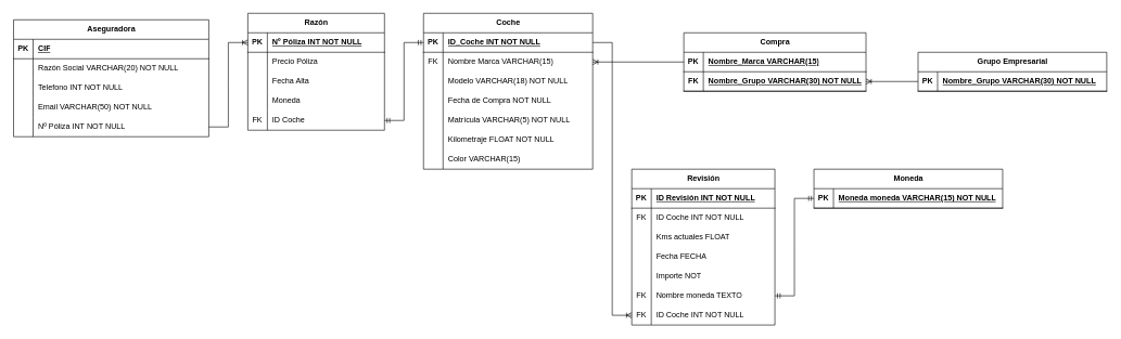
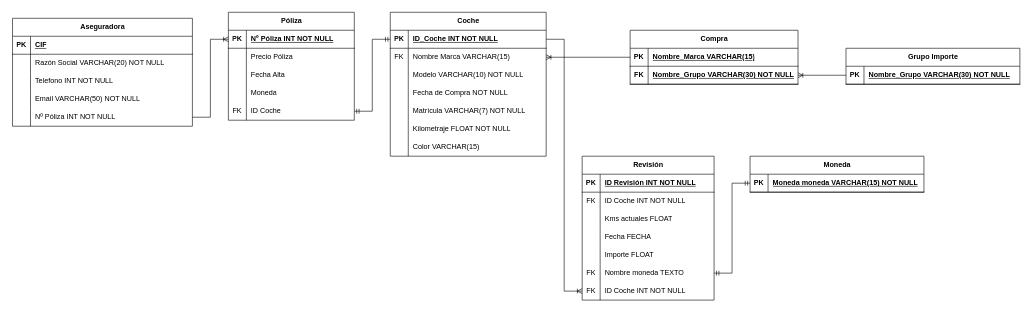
- <mxCell id="51" value="Razón" style="shape=table;startSize=30;container=1;collapsible=1;childLayout=tableLayout;fixedRows=1;rowLines=0;fontStyle=1;align=center;resizeLast=1;html=1;" parent="1" vertex="1"><mxGeometry x="380" y="20" width="210" height="180" as="geometry" /></mxCell>
+ <mxCell id="51" value="Póliza" style="shape=table;startSize=30;container=1;collapsible=1;childLayout=tableLayout;fixedRows=1;rowLines=0;fontStyle=1;align=center;resizeLast=1;html=1;" parent="1" vertex="1"><mxGeometry x="380" y="20" width="210" height="180" as="geometry" /></mxCell>
- <mxCell id="47" value="Grupo Empresarial" style="shape=table;startSize=30;container=1;collapsible=1;childLayout=tableLayout;fixedRows=1;rowLines=0;fontStyle=1;align=center;resizeLast=1;html=1;" parent="1" vertex="1"><mxGeometry x="1410" y="80" width="290" height="60" as="geometry" /></mxCell>
+ <mxCell id="47" value="Grupo Importe" style="shape=table;startSize=30;container=1;collapsible=1;childLayout=tableLayout;fixedRows=1;rowLines=0;fontStyle=1;align=center;resizeLast=1;html=1;" parent="1" vertex="1"><mxGeometry x="1410" y="80" width="290" height="60" as="geometry" /></mxCell>
- <mxCell id="11" value="Modelo VARCHAR(18) NOT NULL" style="shape=partialRectangle;connectable=0;fillColor=none;top=0;left=0;bottom=0;right=0;align=left;spacingLeft=6;overflow=hidden;whiteSpace=wrap;html=1;" parent="9" vertex="1"><mxGeometry x="30" width="230" height="30" as="geometry"><mxRectangle width="230" height="30" as="alternateBounds" /></mxGeometry></mxCell>
+ <mxCell id="11" value="Modelo VARCHAR(10) NOT NULL" style="shape=partialRectangle;connectable=0;fillColor=none;top=0;left=0;bottom=0;right=0;align=left;spacingLeft=6;overflow=hidden;whiteSpace=wrap;html=1;" parent="9" vertex="1"><mxGeometry x="30" width="230" height="30" as="geometry"><mxRectangle width="230" height="30" as="alternateBounds" /></mxGeometry></mxCell>
- <mxCell id="17" value="Matrícula VARCHAR(5) NOT NULL" style="shape=partialRectangle;connectable=0;fillColor=none;top=0;left=0;bottom=0;right=0;align=left;spacingLeft=6;overflow=hidden;whiteSpace=wrap;html=1;" parent="15" vertex="1"><mxGeometry x="30" width="230" height="30" as="geometry"><mxRectangle width="230" height="30" as="alternateBounds" /></mxGeometry></mxCell>
+ <mxCell id="17" value="Matrícula VARCHAR(7) NOT NULL" style="shape=partialRectangle;connectable=0;fillColor=none;top=0;left=0;bottom=0;right=0;align=left;spacingLeft=6;overflow=hidden;whiteSpace=wrap;html=1;" parent="15" vertex="1"><mxGeometry x="30" width="230" height="30" as="geometry"><mxRectangle width="230" height="30" as="alternateBounds" /></mxGeometry></mxCell>
- <mxCell id="82" value="Importe NOT" style="shape=partialRectangle;connectable=0;fillColor=none;top=0;left=0;bottom=0;right=0;align=left;spacingLeft=6;overflow=hidden;whiteSpace=wrap;html=1;" parent="80" vertex="1"><mxGeometry x="30" width="190" height="30" as="geometry"><mxRectangle width="190" height="30" as="alternateBounds" /></mxGeometry></mxCell>
+ <mxCell id="82" value="Importe FLOAT" style="shape=partialRectangle;connectable=0;fillColor=none;top=0;left=0;bottom=0;right=0;align=left;spacingLeft=6;overflow=hidden;whiteSpace=wrap;html=1;" parent="80" vertex="1"><mxGeometry x="30" width="190" height="30" as="geometry"><mxRectangle width="190" height="30" as="alternateBounds" /></mxGeometry></mxCell>
